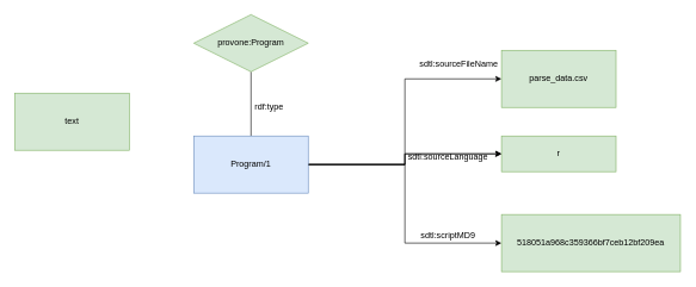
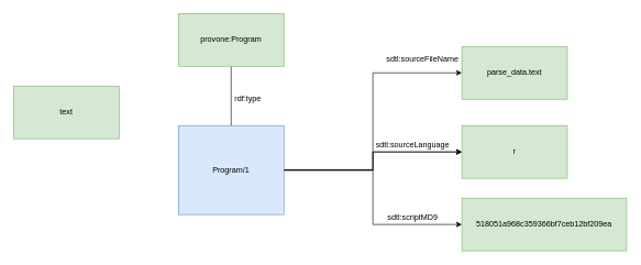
- <mxCell id="7" value="provone:Program" style="rhombus;whiteSpace=wrap;html=1;aspect=fixed;fillColor=#d5e8d4;strokeColor=#82b366;" vertex="1" parent="1"><mxGeometry x="270" y="20" width="160" height="80" as="geometry" /></mxCell>
+ <mxCell id="7" value="provone:Program" style="whiteSpace=wrap;html=1;aspect=fixed;fillColor=#d5e8d4;strokeColor=#82b366;" vertex="1" parent="1"><mxGeometry x="270" y="20" width="160" height="80" as="geometry" /></mxCell>
- <mxCell id="9" value="parse_data.csv" style="whiteSpace=wrap;html=1;aspect=fixed;fillColor=#d5e8d4;strokeColor=#82b366;" vertex="1" parent="1"><mxGeometry x="700" y="70" width="160" height="80" as="geometry" /></mxCell>
+ <mxCell id="9" value="parse_data.text" style="whiteSpace=wrap;html=1;aspect=fixed;fillColor=#d5e8d4;strokeColor=#82b366;" vertex="1" parent="1"><mxGeometry x="700" y="70" width="160" height="80" as="geometry" /></mxCell>
- <mxCell id="13" value="r" style="whiteSpace=wrap;html=1;aspect=fixed;fillColor=#d5e8d4;strokeColor=#82b366;" vertex="1" parent="1"><mxGeometry x="700" y="190" width="160" height="50" as="geometry" /></mxCell>
+ <mxCell id="13" value="r" style="whiteSpace=wrap;html=1;aspect=fixed;fillColor=#d5e8d4;strokeColor=#82b366;" vertex="1" parent="1"><mxGeometry x="700" y="190" width="160" height="80" as="geometry" /></mxCell>
- <mxCell id="6" value="Program/1" style="whiteSpace=wrap;html=1;aspect=fixed;fillColor=#dae8fc;strokeColor=#6c8ebf;" vertex="1" parent="1"><mxGeometry x="270" y="190" width="160" height="80" as="geometry" /></mxCell>
+ <mxCell id="6" value="Program/1" style="whiteSpace=wrap;html=1;aspect=fixed;fillColor=#dae8fc;strokeColor=#6c8ebf;" vertex="1" parent="1"><mxGeometry x="270" y="190" width="160" height="135" as="geometry" /></mxCell>
